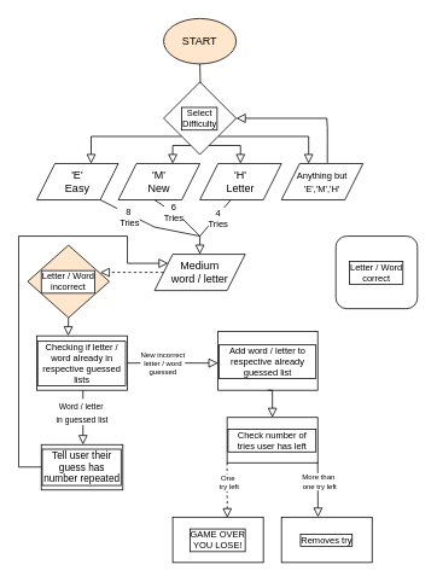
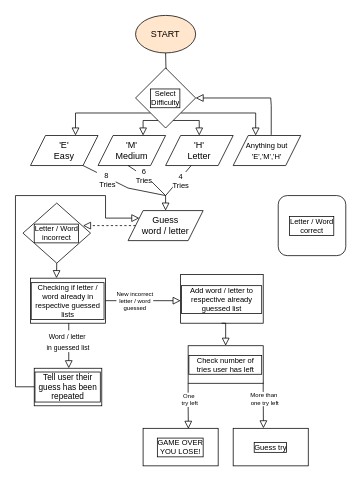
- <mxCell id="7" value="'M'&lt;br&gt;New" style="shape=parallelogram;perimeter=parallelogramPerimeter;whiteSpace=wrap;html=1;fixedSize=1;" vertex="1" parent="1"><mxGeometry x="130" y="180" width="90" height="40" as="geometry" /></mxCell>
+ <mxCell id="7" value="'M'&lt;br&gt;Medium" style="shape=parallelogram;perimeter=parallelogramPerimeter;whiteSpace=wrap;html=1;fixedSize=1;" vertex="1" parent="1"><mxGeometry x="130" y="180" width="90" height="40" as="geometry" /></mxCell>
- <mxCell id="20" value="Medium&lt;br&gt;word / letter" style="shape=parallelogram;perimeter=parallelogramPerimeter;whiteSpace=wrap;html=1;fixedSize=1;" vertex="1" parent="1"><mxGeometry x="170" y="280" width="100" height="40" as="geometry" /></mxCell>
+ <mxCell id="20" value="Guess&lt;br&gt;word / letter" style="shape=parallelogram;perimeter=parallelogramPerimeter;whiteSpace=wrap;html=1;fixedSize=1;" vertex="1" parent="1"><mxGeometry x="170" y="280" width="100" height="40" as="geometry" /></mxCell>
- <mxCell id="23" value="Letter / Word&lt;br&gt;incorrect" style="rhombus;whiteSpace=wrap;html=1;rounded=0;labelBackgroundColor=#FFFFFF;labelBorderColor=default;fontSize=10;fillColor=#ffe6cc;" vertex="1" parent="1"><mxGeometry x="30" y="270" width="90" height="80" as="geometry" /></mxCell>
+ <mxCell id="23" value="Letter / Word&lt;br&gt;incorrect" style="rhombus;whiteSpace=wrap;html=1;rounded=0;labelBackgroundColor=#FFFFFF;labelBorderColor=default;fontSize=10;" vertex="1" parent="1"><mxGeometry x="30" y="270" width="90" height="80" as="geometry" /></mxCell>
- <mxCell id="28" value="&lt;font style=&quot;font-size: 11px;&quot;&gt;Tell user their guess has number repeated&lt;/font&gt;" style="rounded=0;whiteSpace=wrap;html=1;labelBackgroundColor=none;labelBorderColor=default;fillStyle=solid;strokeColor=#000000;fontSize=9;fontColor=#000000;fillColor=none;" vertex="1" parent="1"><mxGeometry x="45" y="490" width="90" height="50" as="geometry" /></mxCell>
+ <mxCell id="28" value="&lt;font style=&quot;font-size: 11px;&quot;&gt;Tell user their guess has been repeated&lt;/font&gt;" style="rounded=0;whiteSpace=wrap;html=1;labelBackgroundColor=none;labelBorderColor=default;fillStyle=solid;strokeColor=#000000;fontSize=9;fontColor=#000000;fillColor=none;" vertex="1" parent="1"><mxGeometry x="45" y="490" width="90" height="50" as="geometry" /></mxCell>
- <mxCell id="37" value="" style="rounded=0;html=1;jettySize=auto;orthogonalLoop=1;fontSize=11;endArrow=block;endFill=0;endSize=8;strokeWidth=1;shadow=0;labelBackgroundColor=none;edgeStyle=orthogonalEdgeStyle;exitX=0;exitY=1;exitDx=0;exitDy=0;entryX=0.603;entryY=0.013;entryDx=0;entryDy=0;entryPerimeter=0;dashed=1;" edge="1" parent="1" source="35" target="36"><mxGeometry relative="1" as="geometry"><mxPoint x="300" y="520" as="sourcePoint" /><mxPoint x="250" y="540" as="targetPoint" /><Array as="points" /></mxGeometry></mxCell>
+ <mxCell id="37" value="" style="rounded=0;html=1;jettySize=auto;orthogonalLoop=1;fontSize=11;endArrow=block;endFill=0;endSize=8;strokeWidth=1;shadow=0;labelBackgroundColor=none;edgeStyle=orthogonalEdgeStyle;exitX=0;exitY=1;exitDx=0;exitDy=0;entryX=0.603;entryY=0.013;entryDx=0;entryDy=0;entryPerimeter=0;" edge="1" parent="1" source="35" target="36"><mxGeometry relative="1" as="geometry"><mxPoint x="300" y="520" as="sourcePoint" /><mxPoint x="250" y="540" as="targetPoint" /><Array as="points" /></mxGeometry></mxCell>
- <mxCell id="41" value="Removes try" style="rounded=0;whiteSpace=wrap;html=1;labelBackgroundColor=none;labelBorderColor=default;fillStyle=solid;strokeColor=#000000;fontSize=10;fontColor=#000000;fillColor=none;" vertex="1" parent="1"><mxGeometry x="310" y="570" width="100" height="50" as="geometry" /></mxCell>
+ <mxCell id="41" value="Guess try" style="rounded=0;whiteSpace=wrap;html=1;labelBackgroundColor=none;labelBorderColor=default;fillStyle=solid;strokeColor=#000000;fontSize=10;fontColor=#000000;fillColor=none;" vertex="1" parent="1"><mxGeometry x="310" y="570" width="100" height="50" as="geometry" /></mxCell>
